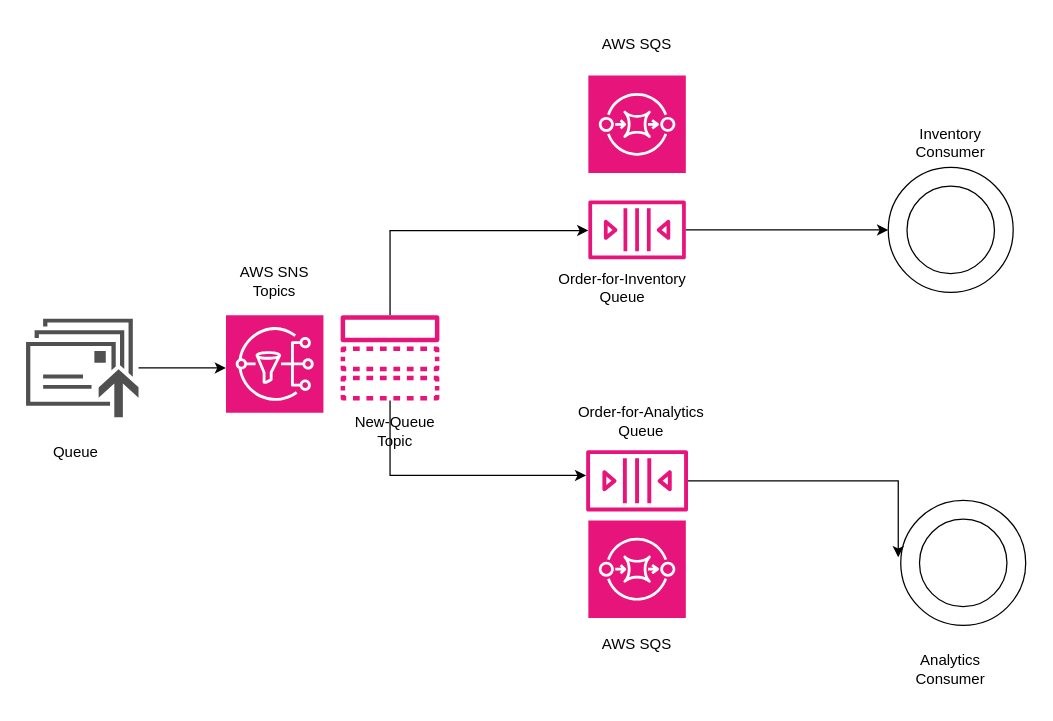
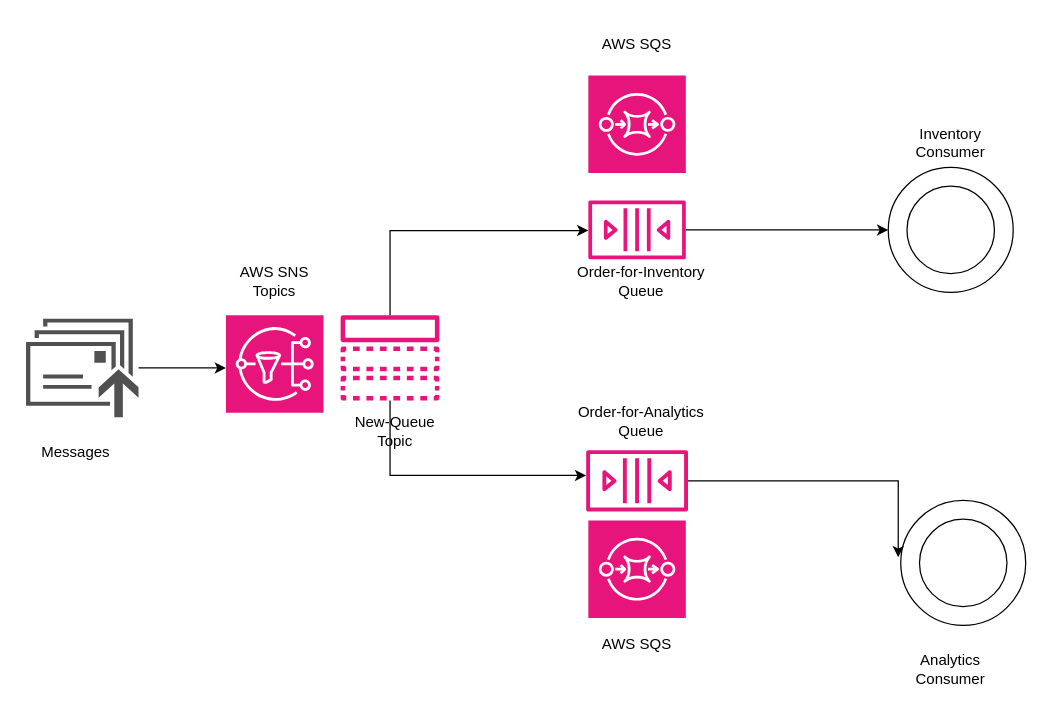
- <mxCell id="14" value="Order-for-Inventory Queue" style="text;strokeColor=none;align=center;fillColor=none;html=1;verticalAlign=middle;whiteSpace=wrap;rounded=0;" vertex="1" parent="1"><mxGeometry x="442" y="215" width="111" height="30" as="geometry" /></mxCell>
+ <mxCell id="14" value="Order-for-Inventory Queue" style="text;strokeColor=none;align=center;fillColor=none;html=1;verticalAlign=middle;whiteSpace=wrap;rounded=0;" vertex="1" parent="1"><mxGeometry x="457" y="210" width="111" height="30" as="geometry" /></mxCell>
- <mxCell id="12" value="Queue" style="text;strokeColor=none;align=center;fillColor=none;html=1;verticalAlign=middle;whiteSpace=wrap;rounded=0;" vertex="1" parent="1"><mxGeometry x="30" y="346.5" width="60" height="30" as="geometry" /></mxCell>
+ <mxCell id="12" value="Messages" style="text;strokeColor=none;align=center;fillColor=none;html=1;verticalAlign=middle;whiteSpace=wrap;rounded=0;" vertex="1" parent="1"><mxGeometry x="30" y="346.5" width="60" height="30" as="geometry" /></mxCell>
